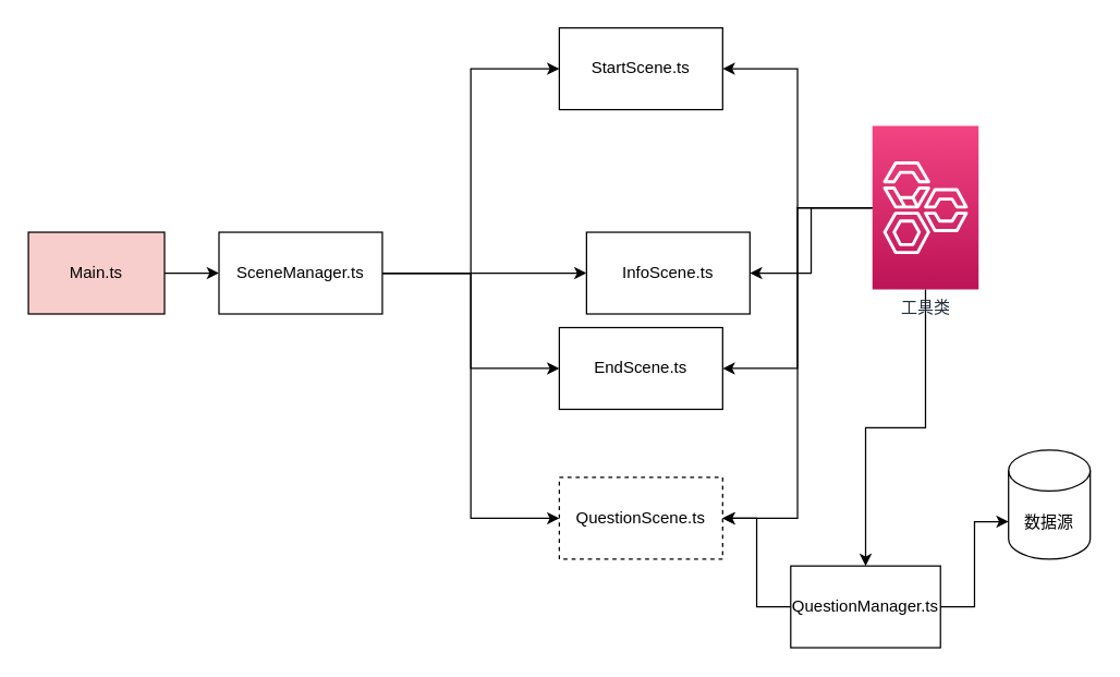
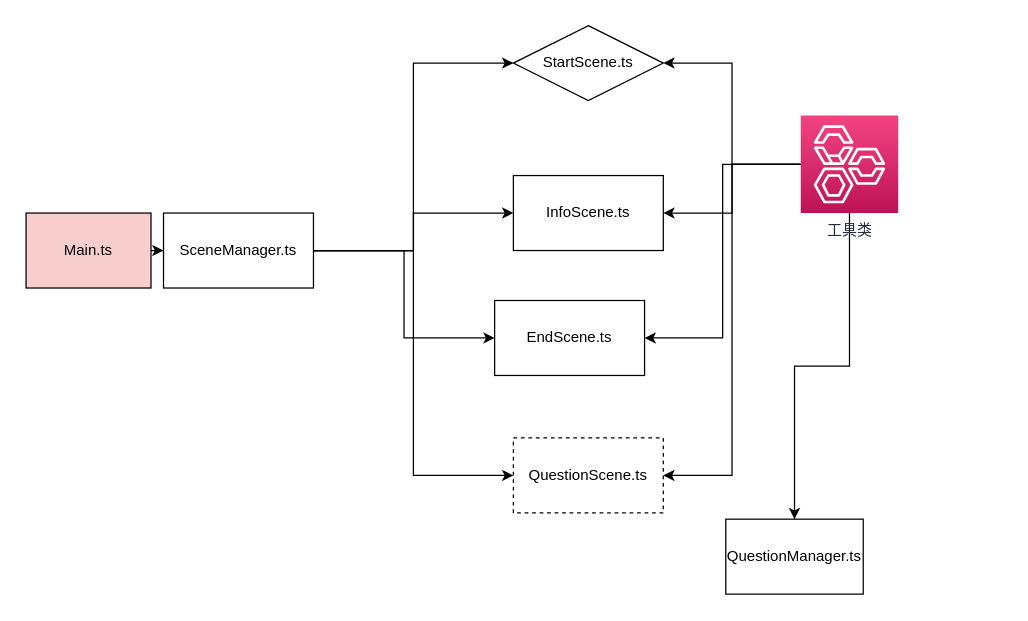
- <mxCell id="4" value="StartScene.ts" style="rounded=0;whiteSpace=wrap;html=1;" vertex="1" parent="1"><mxGeometry x="410" y="20" width="120" height="60" as="geometry" /></mxCell>
+ <mxCell id="4" value="StartScene.ts" style="rhombus;whiteSpace=wrap;html=1;" vertex="1" parent="1"><mxGeometry x="410" y="20" width="120" height="60" as="geometry" /></mxCell>
- <mxCell id="22" value="工具类" style="points=[[0,0,0],[0.25,0,0],[0.5,0,0],[0.75,0,0],[1,0,0],[0,1,0],[0.25,1,0],[0.5,1,0],[0.75,1,0],[1,1,0],[0,0.25,0],[0,0.5,0],[0,0.75,0],[1,0.25,0],[1,0.5,0],[1,0.75,0]];points=[[0,0,0],[0.25,0,0],[0.5,0,0],[0.75,0,0],[1,0,0],[0,1,0],[0.25,1,0],[0.5,1,0],[0.75,1,0],[1,1,0],[0,0.25,0],[0,0.5,0],[0,0.75,0],[1,0.25,0],[1,0.5,0],[1,0.75,0]];outlineConnect=0;fontColor=#232F3E;gradientColor=#F34482;gradientDirection=north;fillColor=#BC1356;strokeColor=#ffffff;dashed=0;verticalLabelPosition=bottom;verticalAlign=top;align=center;html=1;fontSize=12;fontStyle=0;aspect=fixed;shape=mxgraph.aws4.resourceIcon;resIcon=mxgraph.aws4.well_architect_tool;" vertex="1" parent="1"><mxGeometry x="640" y="92" width="78" height="120" as="geometry" /></mxCell>
+ <mxCell id="22" value="工具类" style="points=[[0,0,0],[0.25,0,0],[0.5,0,0],[0.75,0,0],[1,0,0],[0,1,0],[0.25,1,0],[0.5,1,0],[0.75,1,0],[1,1,0],[0,0.25,0],[0,0.5,0],[0,0.75,0],[1,0.25,0],[1,0.5,0],[1,0.75,0]];points=[[0,0,0],[0.25,0,0],[0.5,0,0],[0.75,0,0],[1,0,0],[0,1,0],[0.25,1,0],[0.5,1,0],[0.75,1,0],[1,1,0],[0,0.25,0],[0,0.5,0],[0,0.75,0],[1,0.25,0],[1,0.5,0],[1,0.75,0]];outlineConnect=0;fontColor=#232F3E;gradientColor=#F34482;gradientDirection=north;fillColor=#BC1356;strokeColor=#ffffff;dashed=0;verticalLabelPosition=bottom;verticalAlign=top;align=center;html=1;fontSize=12;fontStyle=0;aspect=fixed;shape=mxgraph.aws4.resourceIcon;resIcon=mxgraph.aws4.well_architect_tool;" vertex="1" parent="1"><mxGeometry x="640" y="92" width="78" height="78" as="geometry" /></mxCell>
- <mxCell id="9" value="SceneManager.ts" style="rounded=0;whiteSpace=wrap;html=1;" vertex="1" parent="1"><mxGeometry x="160" y="170" width="120" height="60" as="geometry" /></mxCell>
+ <mxCell id="9" value="SceneManager.ts" style="rounded=0;whiteSpace=wrap;html=1;" vertex="1" parent="1"><mxGeometry x="130" y="170" width="120" height="60" as="geometry" /></mxCell>
- <mxCell id="10" value="InfoScene.ts" style="rounded=0;whiteSpace=wrap;html=1;" vertex="1" parent="1"><mxGeometry x="430" y="170" width="120" height="60" as="geometry" /></mxCell>
+ <mxCell id="10" value="InfoScene.ts" style="rounded=0;whiteSpace=wrap;html=1;" vertex="1" parent="1"><mxGeometry x="410" y="140" width="120" height="60" as="geometry" /></mxCell>
- <mxCell id="11" value="EndScene.ts" style="rounded=0;whiteSpace=wrap;html=1;" vertex="1" parent="1"><mxGeometry x="410" y="240" width="120" height="60" as="geometry" /></mxCell>
+ <mxCell id="11" value="EndScene.ts" style="rounded=0;whiteSpace=wrap;html=1;" vertex="1" parent="1"><mxGeometry x="395" y="240" width="120" height="60" as="geometry" /></mxCell>
- <mxCell id="16" value="数据源" style="shape=cylinder3;whiteSpace=wrap;html=1;boundedLbl=1;backgroundOutline=1;size=15;" vertex="1" parent="1"><mxGeometry x="740" y="330" width="60" height="80" as="geometry" /></mxCell>
- <mxCell id="13" style="edgeStyle=orthogonalEdgeStyle;rounded=0;orthogonalLoop=1;jettySize=auto;html=1;entryX=0;entryY=0;entryDx=0;entryDy=52.5;entryPerimeter=0;" edge="1" parent="1" source="15" target="16"><mxGeometry relative="1" as="geometry" /></mxCell>
- <mxCell id="14" style="edgeStyle=orthogonalEdgeStyle;rounded=0;orthogonalLoop=1;jettySize=auto;html=1;entryX=1;entryY=0.5;entryDx=0;entryDy=0;" edge="1" parent="1" source="15" target="12"><mxGeometry relative="1" as="geometry" /></mxCell>
